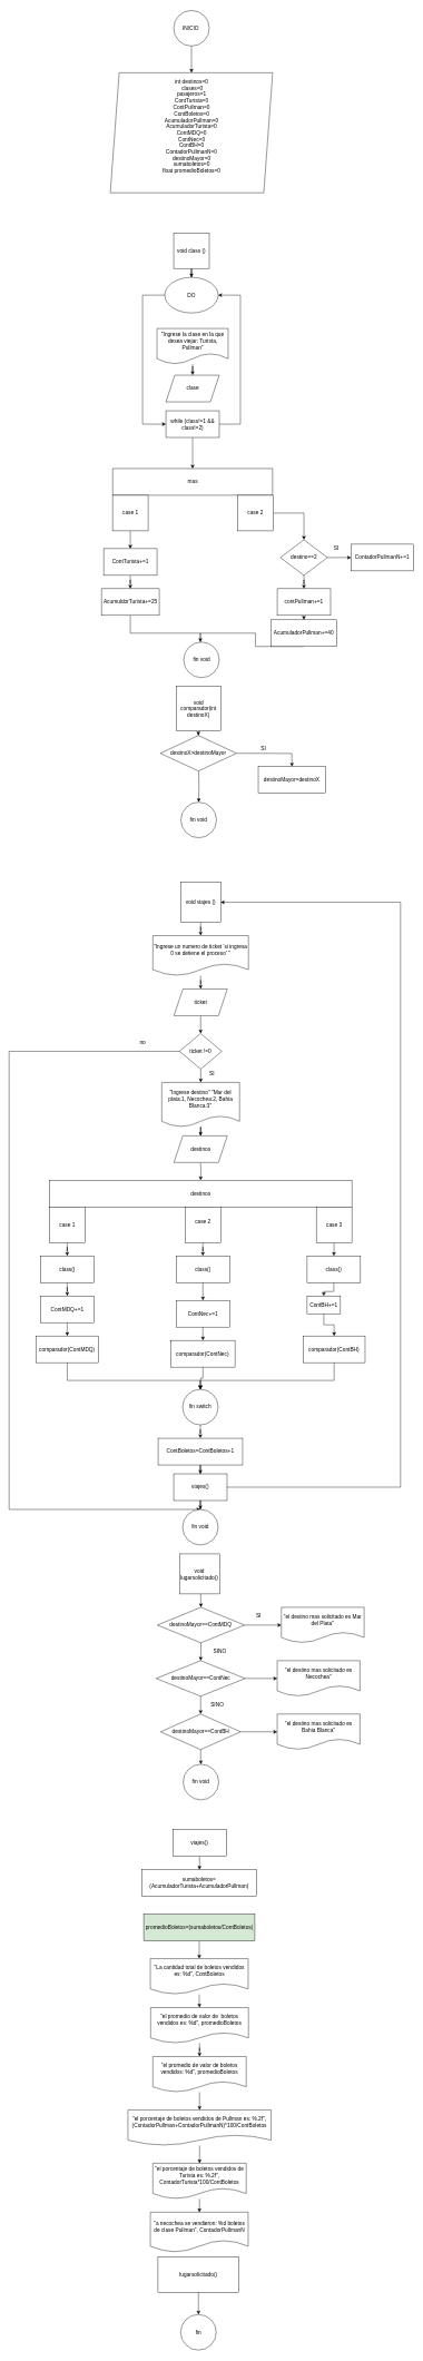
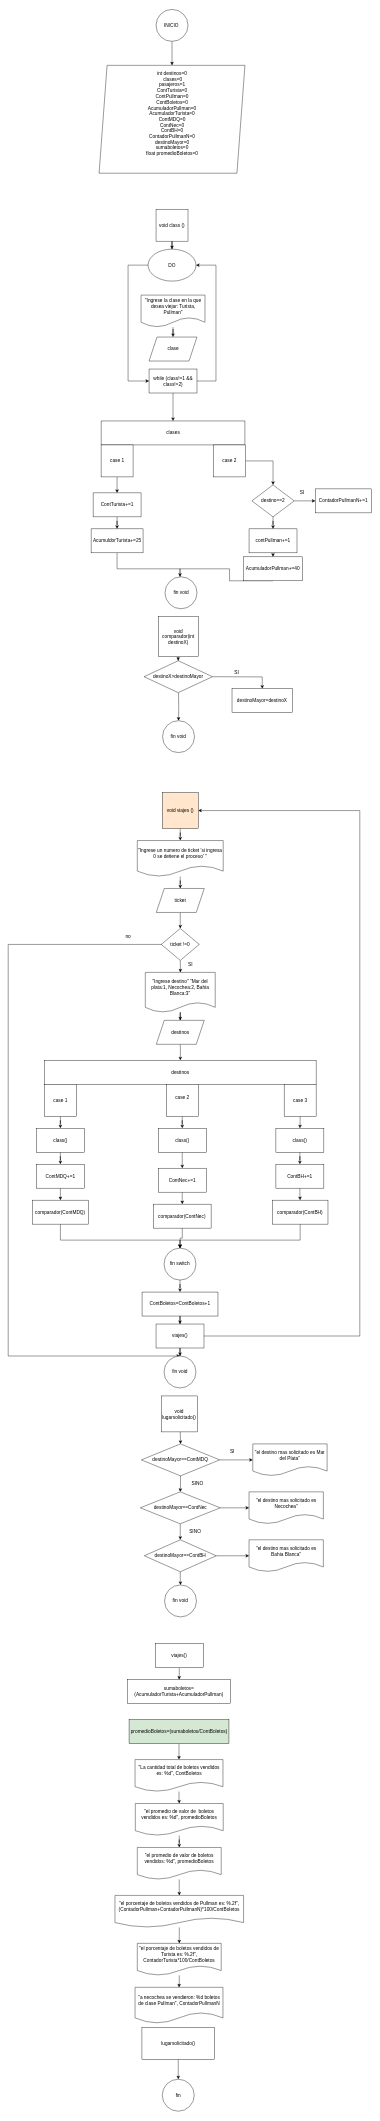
- <mxCell id="25" value="mas" style="rounded=0;whiteSpace=wrap;html=1;" parent="1" vertex="1"><mxGeometry x="252.5" y="1050" width="360" height="60" as="geometry" /></mxCell>
+ <mxCell id="25" value="clases" style="rounded=0;whiteSpace=wrap;html=1;" parent="1" vertex="1"><mxGeometry x="252.5" y="1050" width="360" height="60" as="geometry" /></mxCell>
- <mxCell id="6" value="void viajes ()" style="whiteSpace=wrap;html=1;aspect=fixed;" parent="1" vertex="1"><mxGeometry x="405.63" y="1980" width="90" height="90" as="geometry" /></mxCell>
+ <mxCell id="6" value="void viajes ()" style="whiteSpace=wrap;html=1;aspect=fixed;fillColor=#ffe6cc;" parent="1" vertex="1"><mxGeometry x="405.63" y="1980" width="90" height="90" as="geometry" /></mxCell>
- <mxCell id="50" value="ContBH+=1" style="rounded=0;whiteSpace=wrap;html=1;" parent="1" vertex="1"><mxGeometry x="690" y="2910" width="75" height="40" as="geometry" /></mxCell>
+ <mxCell id="50" value="ContBH+=1" style="rounded=0;whiteSpace=wrap;html=1;" parent="1" vertex="1"><mxGeometry x="690" y="2910" width="120" height="60" as="geometry" /></mxCell>
